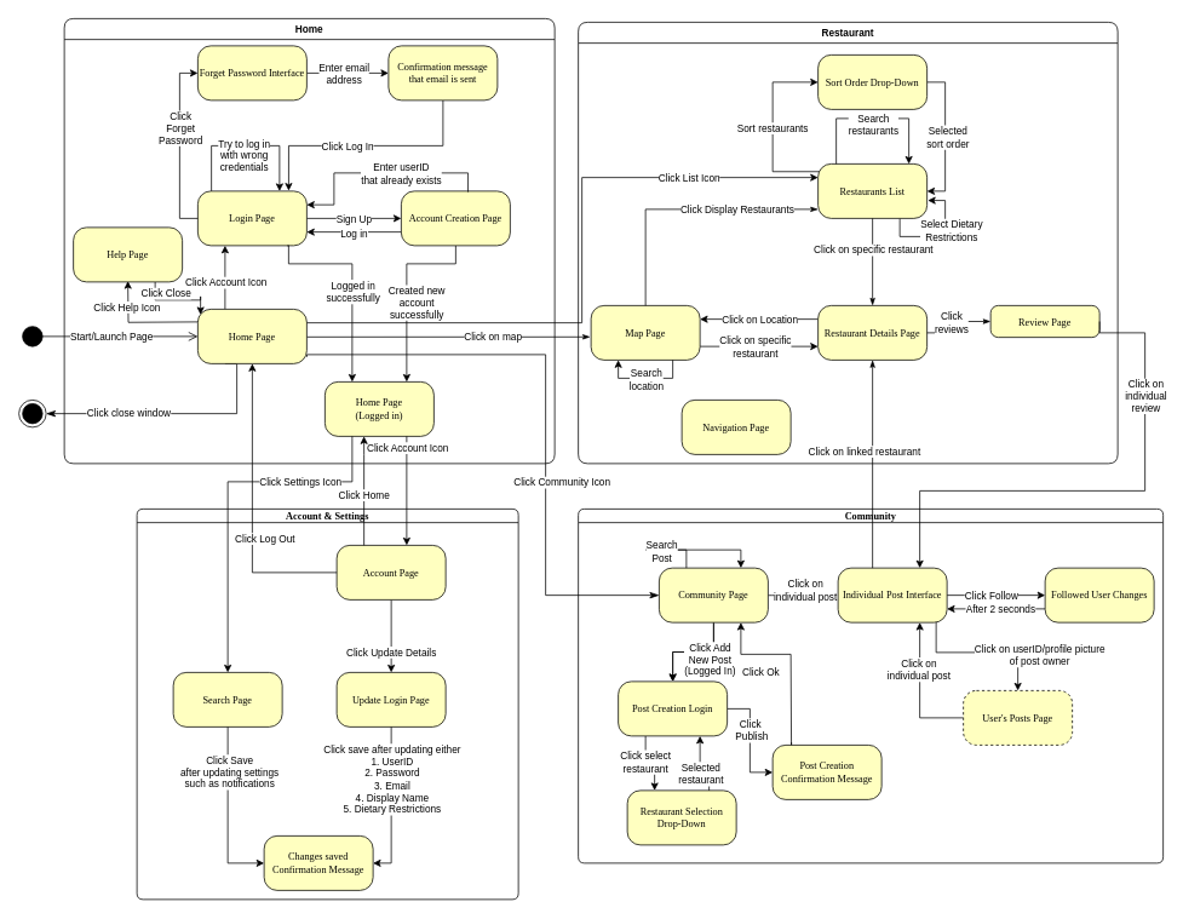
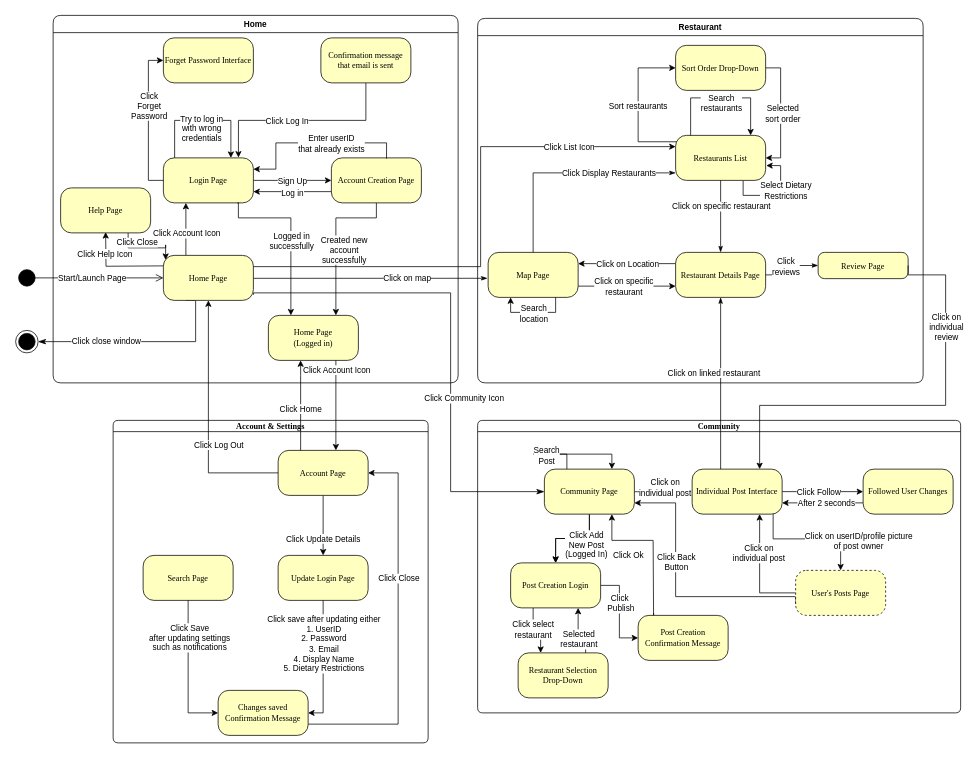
- <mxCell id="79" style="edgeStyle=orthogonalEdgeStyle;rounded=0;orthogonalLoop=1;jettySize=auto;html=1;exitX=1;exitY=0.5;exitDx=0;exitDy=0;entryX=0;entryY=0.5;entryDx=0;entryDy=0;fontSize=11;" parent="73" source="81" target="99" edge="1"><mxGeometry relative="1" as="geometry"><Array as="points"><mxPoint x="317" y="60" /><mxPoint x="317" y="60" /></Array></mxGeometry></mxCell>
- <mxCell id="80" value="Enter email &lt;br&gt;address" style="edgeLabel;html=1;align=center;verticalAlign=middle;resizable=0;points=[];fontSize=11;" parent="79" vertex="1" connectable="0"><mxGeometry x="-0.304" relative="1" as="geometry"><mxPoint x="9" as="offset" /></mxGeometry></mxCell>
- <mxCell id="70" value="Navigation Page" style="rounded=1;whiteSpace=wrap;html=1;arcSize=24;fillColor=#ffffc0;strokeColor=#000000;shadow=0;comic=0;labelBackgroundColor=none;fontFamily=Verdana;fontSize=11;fontColor=#000000;align=center;" parent="46" vertex="1"><mxGeometry x="114" y="416" width="120" height="60" as="geometry" /></mxCell>
- <mxCell id="131" style="edgeStyle=orthogonalEdgeStyle;rounded=0;orthogonalLoop=1;jettySize=auto;html=1;exitX=0.25;exitY=1;exitDx=0;exitDy=0;entryX=0.5;entryY=0;entryDx=0;entryDy=0;" edge="1" parent="1" source="96" target="112"><mxGeometry relative="1" as="geometry"><Array as="points"><mxPoint x="387" y="530" /><mxPoint x="250" y="530" /></Array></mxGeometry></mxCell>
- <mxCell id="132" value="Click Settings Icon" style="edgeLabel;html=1;align=center;verticalAlign=middle;resizable=0;points=[];" vertex="1" connectable="0" parent="131"><mxGeometry x="-0.502" y="-4" relative="1" as="geometry"><mxPoint x="-9" y="4" as="offset" /></mxGeometry></mxCell>
+ <mxCell id="114" style="edgeStyle=orthogonalEdgeStyle;rounded=0;orthogonalLoop=1;jettySize=auto;html=1;exitX=1;exitY=0.75;exitDx=0;exitDy=0;entryX=1;entryY=0.5;entryDx=0;entryDy=0;fontSize=11;" parent="108" source="116" target="111" edge="1"><mxGeometry relative="1" as="geometry"><Array as="points"><mxPoint x="380" y="405" /><mxPoint x="380" y="70" /></Array></mxGeometry></mxCell>
+ <mxCell id="115" value="Click Close" style="edgeLabel;html=1;align=center;verticalAlign=middle;resizable=0;points=[];fontSize=11;" parent="114" vertex="1" connectable="0"><mxGeometry x="-0.083" y="1" relative="1" as="geometry"><mxPoint x="1" y="-88" as="offset" /></mxGeometry></mxCell>
+ <mxCell id="35" style="edgeStyle=orthogonalEdgeStyle;rounded=0;orthogonalLoop=1;jettySize=auto;html=1;exitX=0;exitY=0.75;exitDx=0;exitDy=0;entryX=1;entryY=0.75;entryDx=0;entryDy=0;fontSize=11;" parent="7" source="37" target="18" edge="1"><mxGeometry relative="1" as="geometry"><Array as="points"><mxPoint x="264" y="235" /><mxPoint x="264" y="110" /></Array></mxGeometry></mxCell>
+ <mxCell id="36" value="Click Back &lt;br&gt;Button" style="edgeLabel;html=1;align=center;verticalAlign=middle;resizable=0;points=[];fontSize=11;" parent="35" vertex="1" connectable="0"><mxGeometry x="0.24" relative="1" as="geometry"><mxPoint as="offset" /></mxGeometry></mxCell>
